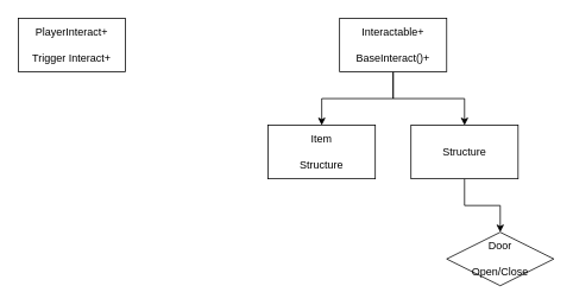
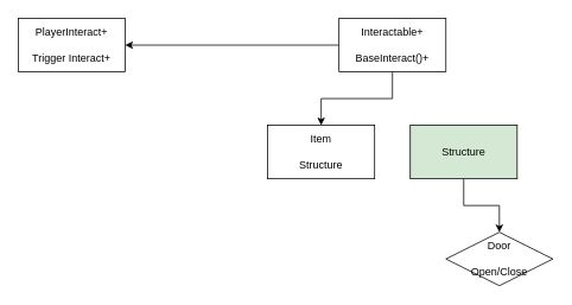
- <mxCell id="4" style="edgeStyle=orthogonalEdgeStyle;rounded=0;orthogonalLoop=1;jettySize=auto;html=1;entryX=0.5;entryY=0;entryDx=0;entryDy=0;" edge="1" parent="1" source="5" target="8"><mxGeometry relative="1" as="geometry" /></mxCell>
+ <mxCell id="4" style="edgeStyle=orthogonalEdgeStyle;rounded=0;orthogonalLoop=1;jettySize=auto;html=1;" edge="1" parent="1" source="5" target="2"><mxGeometry relative="1" as="geometry" /></mxCell>
- <mxCell id="8" value="Structure" style="rounded=0;whiteSpace=wrap;html=1;" vertex="1" parent="1"><mxGeometry x="460" y="140" width="120" height="60" as="geometry" /></mxCell>
+ <mxCell id="8" value="Structure" style="rounded=0;whiteSpace=wrap;html=1;fillColor=#d5e8d4;" vertex="1" parent="1"><mxGeometry x="460" y="140" width="120" height="60" as="geometry" /></mxCell>
